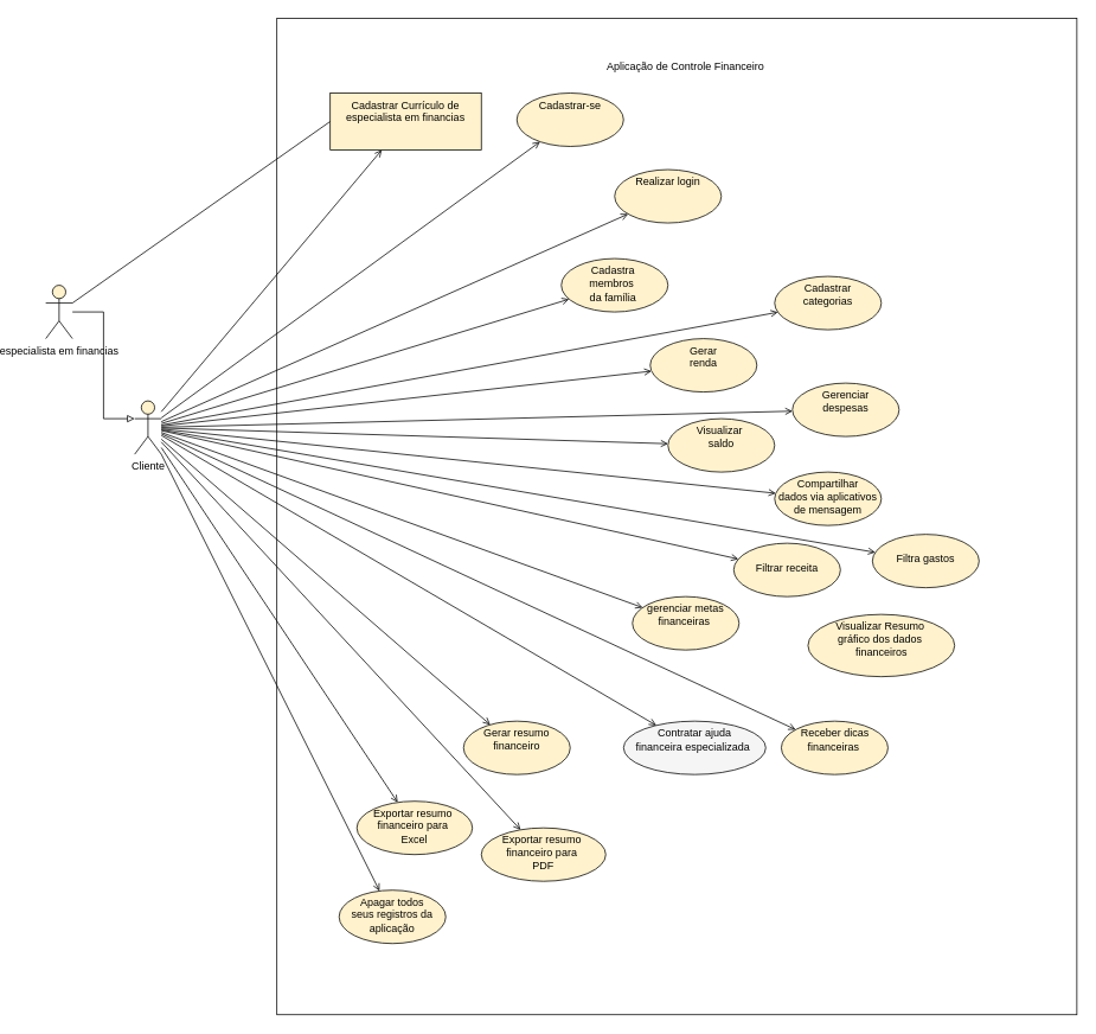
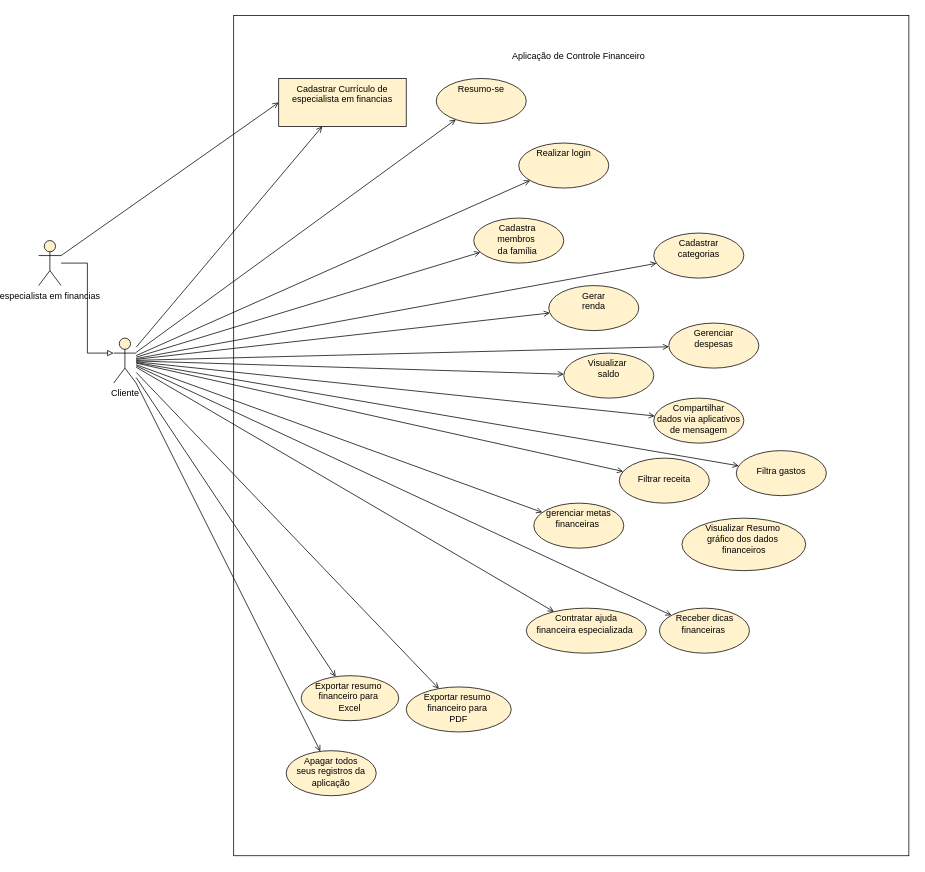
- <mxCell id="28" value="Cadastrar-se" style="ellipse;whiteSpace=wrap;html=1;verticalAlign=top;fillColor=#fff2cc;strokeColor=#000000;" parent="1" vertex="1"><mxGeometry x="550" y="103.94" width="120" height="60" as="geometry" /></mxCell>
+ <mxCell id="28" value="Resumo-se" style="ellipse;whiteSpace=wrap;html=1;verticalAlign=top;fillColor=#fff2cc;strokeColor=#000000;" parent="1" vertex="1"><mxGeometry x="550" y="103.94" width="120" height="60" as="geometry" /></mxCell>
- <mxCell id="44" value="" style="endArrow=none;html=1;rounded=0;exitX=1;exitY=0.333;exitDx=0;exitDy=0;exitPerimeter=0;entryX=0;entryY=0.5;entryDx=0;entryDy=0;endFill=0;" parent="1" source="43" target="40" edge="1"><mxGeometry width="50" height="50" relative="1" as="geometry"><mxPoint x="940" y="680" as="sourcePoint" /><mxPoint x="990" y="630" as="targetPoint" /><Array as="points" /></mxGeometry></mxCell>
+ <mxCell id="44" value="" style="endArrow=open;html=1;rounded=0;exitX=1;exitY=0.333;exitDx=0;exitDy=0;exitPerimeter=0;entryX=0;entryY=0.5;entryDx=0;entryDy=0;endFill=0;" parent="1" source="43" target="40" edge="1"><mxGeometry width="50" height="50" relative="1" as="geometry"><mxPoint x="940" y="680" as="sourcePoint" /><mxPoint x="990" y="630" as="targetPoint" /><Array as="points" /></mxGeometry></mxCell>
- <mxCell id="20" value="" style="edgeStyle=none;rounded=0;orthogonalLoop=1;jettySize=auto;html=1;endArrow=open;endFill=0;fillColor=#fff2cc;strokeColor=#000000;" parent="1" source="21" target="39" edge="1"><mxGeometry relative="1" as="geometry" /></mxCell>
- <mxCell id="39" value="Gerar resumo financeiro" style="ellipse;whiteSpace=wrap;html=1;verticalAlign=top;fillColor=#fff2cc;strokeColor=#000000;" parent="1" vertex="1"><mxGeometry x="490" y="810" width="120" height="60" as="geometry" /></mxCell>
- <mxCell id="36" value="&lt;span lang=&quot;PT-BR&quot; class=&quot;TextRun SCXW71642597 BCX8&quot; style=&quot;margin: 0px ; padding: 0px ; font-size: 9pt ; text-align: left ; line-height: 15.108px ; font-family: &amp;#34;helvetica&amp;#34; , &amp;#34;helvetica_embeddedfont&amp;#34; , sans-serif&quot;&gt;&lt;span class=&quot;NormalTextRun SCXW71642597 BCX8&quot; style=&quot;margin: 0px ; padding: 0px&quot;&gt;Contratar ajuda &lt;br&gt;financeira especializada&lt;/span&gt;&lt;/span&gt;&lt;span class=&quot;EOP SCXW71642597 BCX8&quot; style=&quot;margin: 0px ; padding: 0px ; font-size: 9pt ; text-align: left ; line-height: 15.108px ; font-family: &amp;#34;helvetica&amp;#34; , &amp;#34;helvetica_embeddedfont&amp;#34; , sans-serif&quot;&gt;&amp;nbsp;&lt;/span&gt;" style="ellipse;whiteSpace=wrap;html=1;verticalAlign=top;fillColor=#f5f5f5;strokeColor=#000000;" parent="1" vertex="1"><mxGeometry x="670" y="810" width="160" height="60" as="geometry" /></mxCell>
+ <mxCell id="36" value="&lt;span lang=&quot;PT-BR&quot; class=&quot;TextRun SCXW71642597 BCX8&quot; style=&quot;margin: 0px ; padding: 0px ; font-size: 9pt ; text-align: left ; line-height: 15.108px ; font-family: &amp;#34;helvetica&amp;#34; , &amp;#34;helvetica_embeddedfont&amp;#34; , sans-serif&quot;&gt;&lt;span class=&quot;NormalTextRun SCXW71642597 BCX8&quot; style=&quot;margin: 0px ; padding: 0px&quot;&gt;Contratar ajuda &lt;br&gt;financeira especializada&lt;/span&gt;&lt;/span&gt;&lt;span class=&quot;EOP SCXW71642597 BCX8&quot; style=&quot;margin: 0px ; padding: 0px ; font-size: 9pt ; text-align: left ; line-height: 15.108px ; font-family: &amp;#34;helvetica&amp;#34; , &amp;#34;helvetica_embeddedfont&amp;#34; , sans-serif&quot;&gt;&amp;nbsp;&lt;/span&gt;" style="ellipse;whiteSpace=wrap;html=1;verticalAlign=top;fillColor=#fff2cc;strokeColor=#000000;" parent="1" vertex="1"><mxGeometry x="670" y="810" width="160" height="60" as="geometry" /></mxCell>
- <mxCell id="27" value="Exportar resumo&amp;nbsp;&lt;br&gt;financeiro para&amp;nbsp;&lt;br&gt;PDF" style="ellipse;whiteSpace=wrap;html=1;verticalAlign=top;fillColor=#fff2cc;strokeColor=#000000;" parent="1" vertex="1"><mxGeometry x="510" y="930" width="140" height="60" as="geometry" /></mxCell>
+ <mxCell id="27" value="Exportar resumo&amp;nbsp;&lt;br&gt;financeiro para&amp;nbsp;&lt;br&gt;PDF" style="ellipse;whiteSpace=wrap;html=1;verticalAlign=top;fillColor=#fff2cc;strokeColor=#000000;" parent="1" vertex="1"><mxGeometry x="510" y="915" width="140" height="60" as="geometry" /></mxCell>
